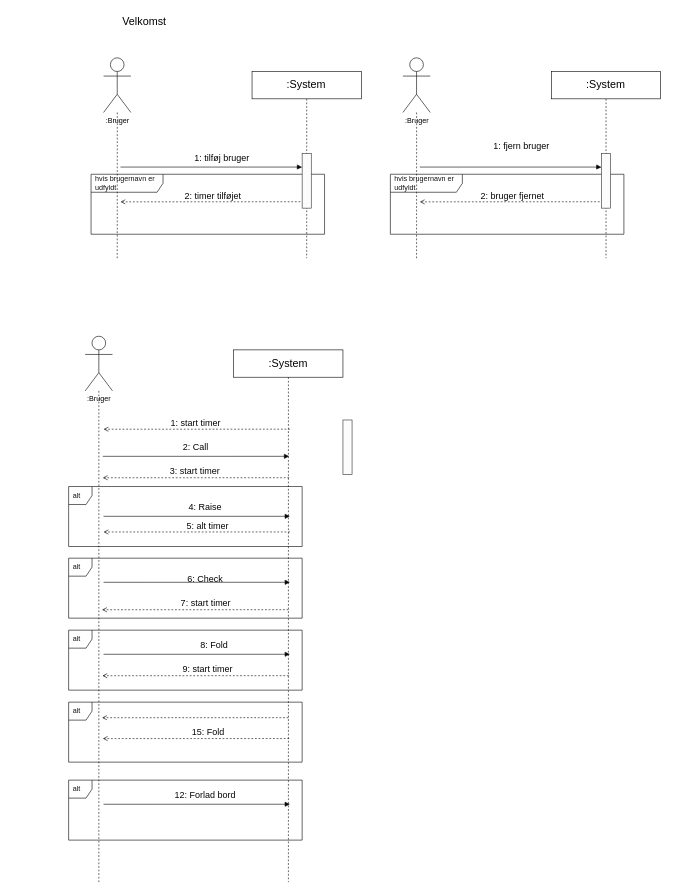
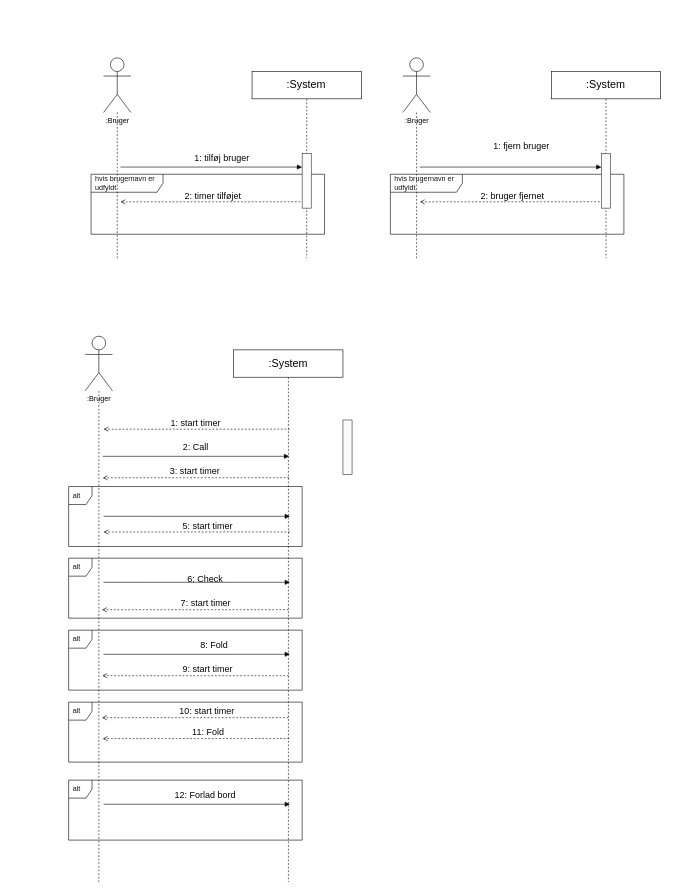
- <mxCell id="6" value="Velkomst" style="text;html=1;strokeColor=none;fillColor=none;align=center;verticalAlign=middle;whiteSpace=wrap;rounded=0;fontSize=18;" parent="1" vertex="1"><mxGeometry x="20" y="20" width="440.368" height="30.37" as="geometry" /></mxCell>
- <mxCell id="33" value="4: Raise" style="text;html=1;strokeColor=none;fillColor=none;align=center;verticalAlign=middle;whiteSpace=wrap;rounded=0;fontSize=15;fontColor=#050505;" vertex="1" parent="1"><mxGeometry x="219.627" y="829.998" width="242.962" height="30.37" as="geometry" /></mxCell>
- <mxCell id="37" value="5: alt timer" style="text;html=1;strokeColor=none;fillColor=none;align=center;verticalAlign=middle;whiteSpace=wrap;rounded=0;fontSize=15;fontColor=#050505;" vertex="1" parent="1"><mxGeometry x="296.93" y="860.37" width="97.4" height="30.37" as="geometry" /></mxCell>
+ <mxCell id="37" value="5: start timer" style="text;html=1;strokeColor=none;fillColor=none;align=center;verticalAlign=middle;whiteSpace=wrap;rounded=0;fontSize=15;fontColor=#050505;" vertex="1" parent="1"><mxGeometry x="296.93" y="860.37" width="97.4" height="30.37" as="geometry" /></mxCell>
+ <mxCell id="50" value="10: start timer" style="text;html=1;strokeColor=none;fillColor=none;align=center;verticalAlign=middle;whiteSpace=wrap;rounded=0;fontSize=15;fontColor=#050505;" vertex="1" parent="1"><mxGeometry x="296.4" y="1170" width="97.4" height="30.37" as="geometry" /></mxCell>
- <mxCell id="52" value="15: Fold" style="text;html=1;strokeColor=none;fillColor=none;align=center;verticalAlign=middle;whiteSpace=wrap;rounded=0;fontSize=15;fontColor=#050505;" vertex="1" parent="1"><mxGeometry x="297.67" y="1204.81" width="97.4" height="30.37" as="geometry" /></mxCell>
+ <mxCell id="52" value="11: Fold" style="text;html=1;strokeColor=none;fillColor=none;align=center;verticalAlign=middle;whiteSpace=wrap;rounded=0;fontSize=15;fontColor=#050505;" vertex="1" parent="1"><mxGeometry x="297.67" y="1204.81" width="97.4" height="30.37" as="geometry" /></mxCell>
